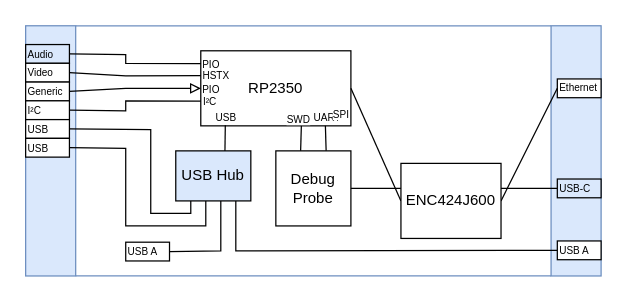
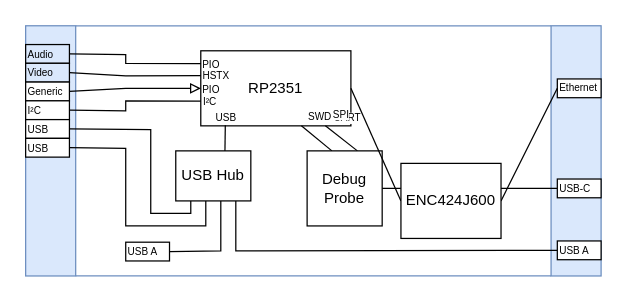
- <mxCell id="11" value="Video" style="rounded=0;whiteSpace=wrap;html=1;fontSize=8;align=left;" parent="1" vertex="1"><mxGeometry x="20" y="50" width="35" height="15" as="geometry" /></mxCell>
+ <mxCell id="11" value="Video" style="rounded=0;whiteSpace=wrap;html=1;fontSize=8;align=left;fillColor=#dae8fc;" parent="1" vertex="1"><mxGeometry x="20" y="50" width="35" height="15" as="geometry" /></mxCell>
- <mxCell id="2" value="RP2350" style="rounded=0;whiteSpace=wrap;html=1;points=[[0,0.17,0,0,0],[0,0.33,0,0,0],[0,0.5,0,0,0],[0,0.67,0,0,0],[0,0.83,0,0,0],[0.17,0,0,0,0],[0.17,1,0,0,0],[0.33,0,0,0,0],[0.33,1,0,0,0],[0.5,0,0,0,0],[0.5,1,0,0,0],[0.67,0,0,0,0],[0.67,1,0,0,0],[0.83,0,0,0,0],[0.83,1,0,0,0],[1,0.17,0,0,0],[1,0.33,0,0,0],[1,0.5,0,0,0],[1,0.67,0,0,0],[1,0.83,0,0,0]];" vertex="1" parent="1"><mxGeometry x="160" y="40" width="120" height="60" as="geometry" /></mxCell>
+ <mxCell id="2" value="RP2351" style="rounded=0;whiteSpace=wrap;html=1;points=[[0,0.17,0,0,0],[0,0.33,0,0,0],[0,0.5,0,0,0],[0,0.67,0,0,0],[0,0.83,0,0,0],[0.17,0,0,0,0],[0.17,1,0,0,0],[0.33,0,0,0,0],[0.33,1,0,0,0],[0.5,0,0,0,0],[0.5,1,0,0,0],[0.67,0,0,0,0],[0.67,1,0,0,0],[0.83,0,0,0,0],[0.83,1,0,0,0],[1,0.17,0,0,0],[1,0.33,0,0,0],[1,0.5,0,0,0],[1,0.67,0,0,0],[1,0.83,0,0,0]];" vertex="1" parent="1"><mxGeometry x="160" y="40" width="120" height="60" as="geometry" /></mxCell>
- <mxCell id="37" value="USB Hub" style="rounded=0;whiteSpace=wrap;html=1;fontSize=12;points=[[0,0,0,0,0],[0,0.25,0,0,0],[0,0.5,0,0,0],[0,0.75,0,0,0],[0,1,0,0,0],[0.2,1,0,0,0],[0.25,0,0,0,0],[0.4,1,0,0,0],[0.5,0,0,0,0],[0.6,1,0,0,0],[0.75,0,0,0,0],[0.8,1,0,0,0],[1,0,0,0,0],[1,0.25,0,0,0],[1,0.5,0,0,0],[1,0.75,0,0,0],[1,1,0,0,0]];fillColor=#dae8fc;" vertex="1" parent="1"><mxGeometry x="140" y="120" width="60" height="40" as="geometry" /></mxCell>
+ <mxCell id="37" value="USB Hub" style="rounded=0;whiteSpace=wrap;html=1;fontSize=12;points=[[0,0,0,0,0],[0,0.25,0,0,0],[0,0.5,0,0,0],[0,0.75,0,0,0],[0,1,0,0,0],[0.2,1,0,0,0],[0.25,0,0,0,0],[0.4,1,0,0,0],[0.5,0,0,0,0],[0.6,1,0,0,0],[0.75,0,0,0,0],[0.8,1,0,0,0],[1,0,0,0,0],[1,0.25,0,0,0],[1,0.5,0,0,0],[1,0.75,0,0,0],[1,1,0,0,0]];" vertex="1" parent="1"><mxGeometry x="140" y="120" width="60" height="40" as="geometry" /></mxCell>
- <mxCell id="24" value="Debug Probe" style="rounded=0;whiteSpace=wrap;html=1;points=[[0,0.17,0,0,0],[0,0.33,0,0,0],[0,0.5,0,0,0],[0,0.67,0,0,0],[0,0.83,0,0,0],[0.17,0,0,0,0],[0.17,1,0,0,0],[0.33,0,0,0,0],[0.33,1,0,0,0],[0.5,0,0,0,0],[0.5,1,0,0,0],[0.67,0,0,0,0],[0.67,1,0,0,0],[0.83,0,0,0,0],[0.83,1,0,0,0],[1,0.17,0,0,0],[1,0.33,0,0,0],[1,0.5,0,0,0],[1,0.67,0,0,0],[1,0.83,0,0,0]];" vertex="1" parent="1"><mxGeometry x="220" y="120" width="60" height="60" as="geometry" /></mxCell>
+ <mxCell id="24" value="Debug Probe" style="rounded=0;whiteSpace=wrap;html=1;points=[[0,0.17,0,0,0],[0,0.33,0,0,0],[0,0.5,0,0,0],[0,0.67,0,0,0],[0,0.83,0,0,0],[0.17,0,0,0,0],[0.17,1,0,0,0],[0.33,0,0,0,0],[0.33,1,0,0,0],[0.5,0,0,0,0],[0.5,1,0,0,0],[0.67,0,0,0,0],[0.67,1,0,0,0],[0.83,0,0,0,0],[0.83,1,0,0,0],[1,0.17,0,0,0],[1,0.33,0,0,0],[1,0.5,0,0,0],[1,0.67,0,0,0],[1,0.83,0,0,0]];" vertex="1" parent="1"><mxGeometry x="245" y="120" width="60" height="60" as="geometry" /></mxCell>
- <mxCell id="30" value="USB-C" style="rounded=0;whiteSpace=wrap;html=1;fontSize=8;align=left;fillColor=#dae8fc;" vertex="1" parent="1"><mxGeometry x="445" y="142.5" width="35" height="15" as="geometry" /></mxCell>
+ <mxCell id="30" value="USB-C" style="rounded=0;whiteSpace=wrap;html=1;fontSize=8;align=left;" vertex="1" parent="1"><mxGeometry x="445" y="142.5" width="35" height="15" as="geometry" /></mxCell>
